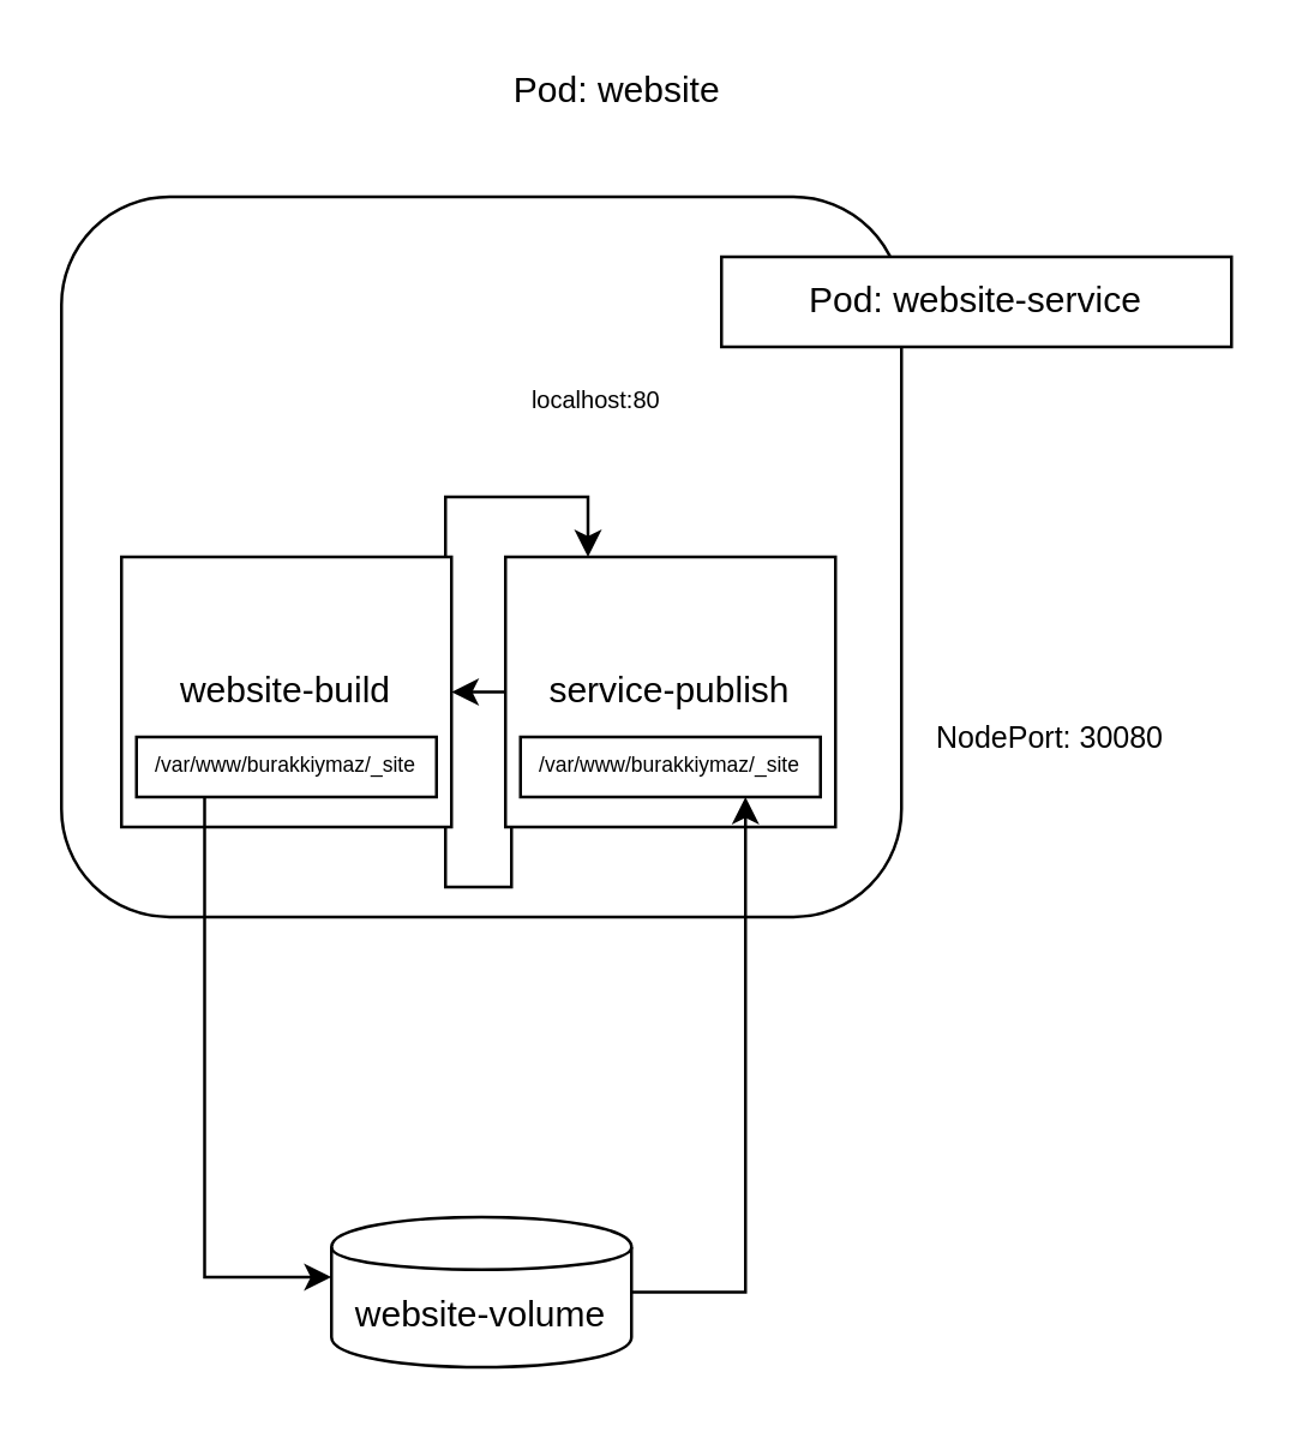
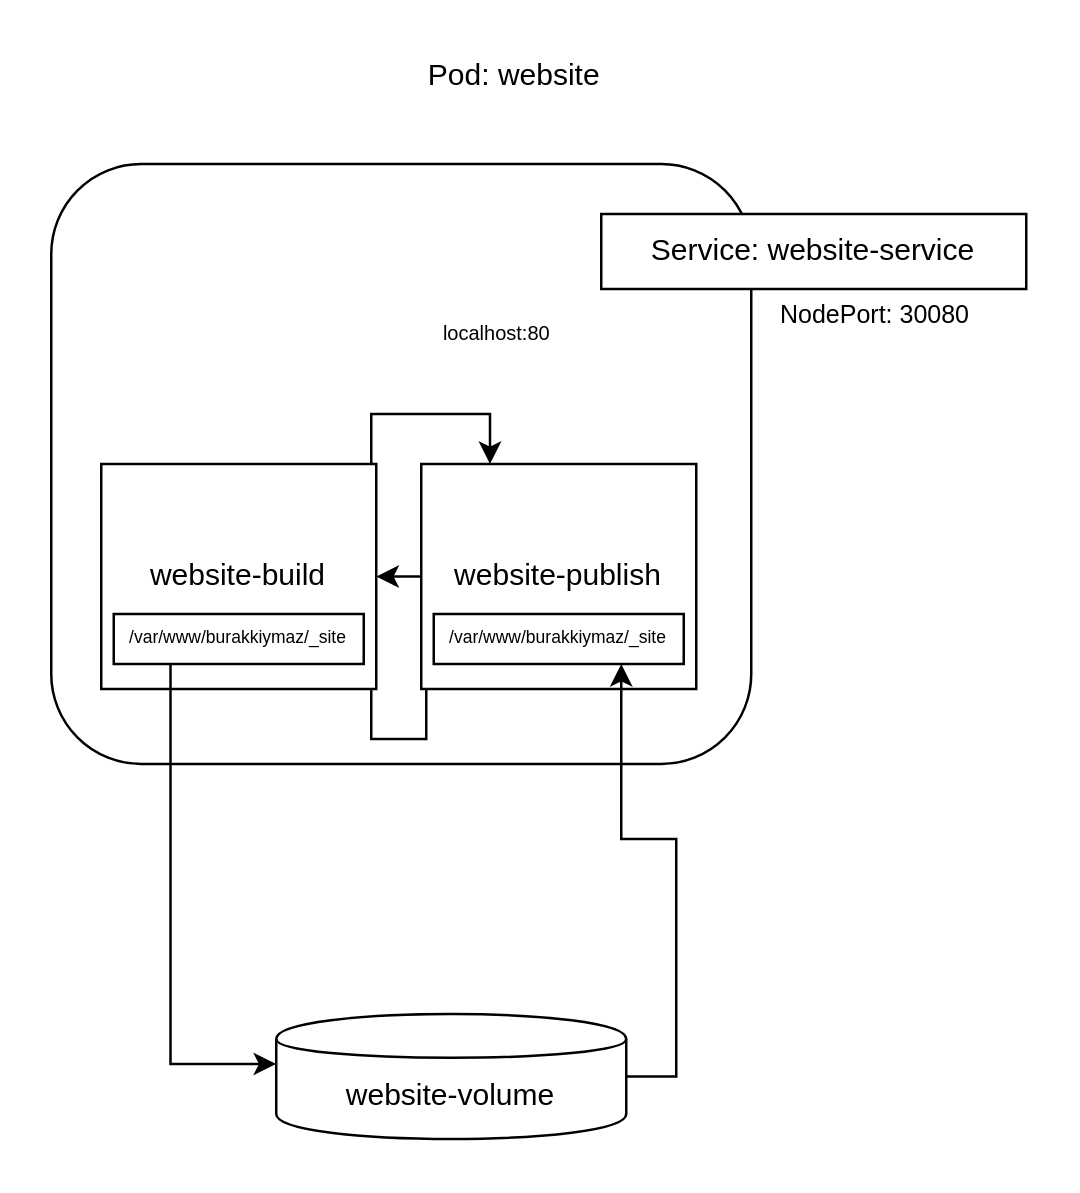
- <mxCell id="4" value="Pod: website-service" style="rounded=0;whiteSpace=wrap;html=1;" vertex="1" parent="1"><mxGeometry x="240" y="85" width="170" height="30" as="geometry" /></mxCell>
+ <mxCell id="4" value="Service: website-service" style="rounded=0;whiteSpace=wrap;html=1;" vertex="1" parent="1"><mxGeometry x="240" y="85" width="170" height="30" as="geometry" /></mxCell>
- <mxCell id="13" value="service-publish" style="rounded=0;whiteSpace=wrap;html=1;" vertex="1" parent="12"><mxGeometry width="110" height="90" as="geometry" /></mxCell>
+ <mxCell id="13" value="website-publish" style="rounded=0;whiteSpace=wrap;html=1;" vertex="1" parent="12"><mxGeometry width="110" height="90" as="geometry" /></mxCell>
- <mxCell id="8" value="NodePort: 30080" style="text;html=1;align=left;verticalAlign=middle;resizable=0;points=[];autosize=1;fontSize=10;" vertex="1" parent="1"><mxGeometry x="310" y="235" width="90" height="20" as="geometry" /></mxCell>
+ <mxCell id="8" value="NodePort: 30080" style="text;html=1;align=left;verticalAlign=middle;resizable=0;points=[];autosize=1;fontSize=10;" vertex="1" parent="1"><mxGeometry x="310" y="115" width="90" height="20" as="geometry" /></mxCell>
- <mxCell id="6" value="website-volume" style="shape=cylinder;whiteSpace=wrap;html=1;boundedLbl=1;backgroundOutline=1;" vertex="1" parent="1"><mxGeometry x="110" y="405" width="100" height="50" as="geometry" /></mxCell>
+ <mxCell id="6" value="website-volume" style="shape=cylinder;whiteSpace=wrap;html=1;boundedLbl=1;backgroundOutline=1;" vertex="1" parent="1"><mxGeometry x="110" y="405" width="140" height="50" as="geometry" /></mxCell>
